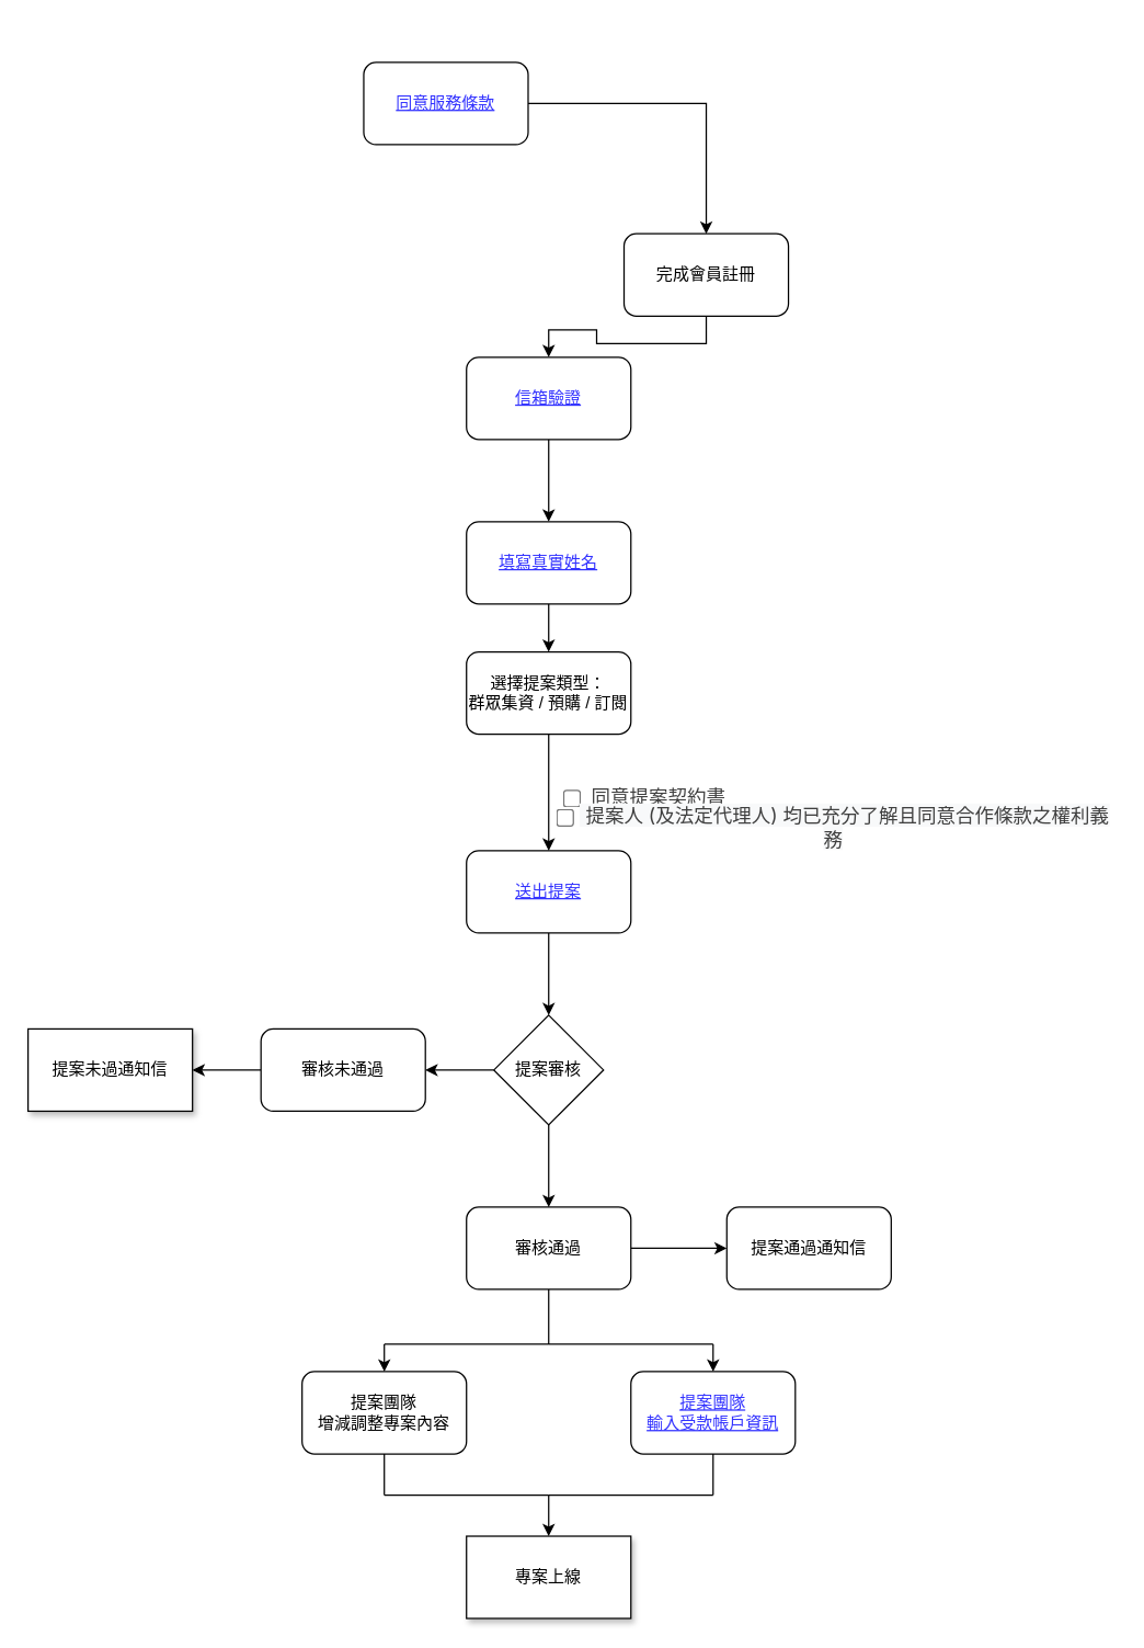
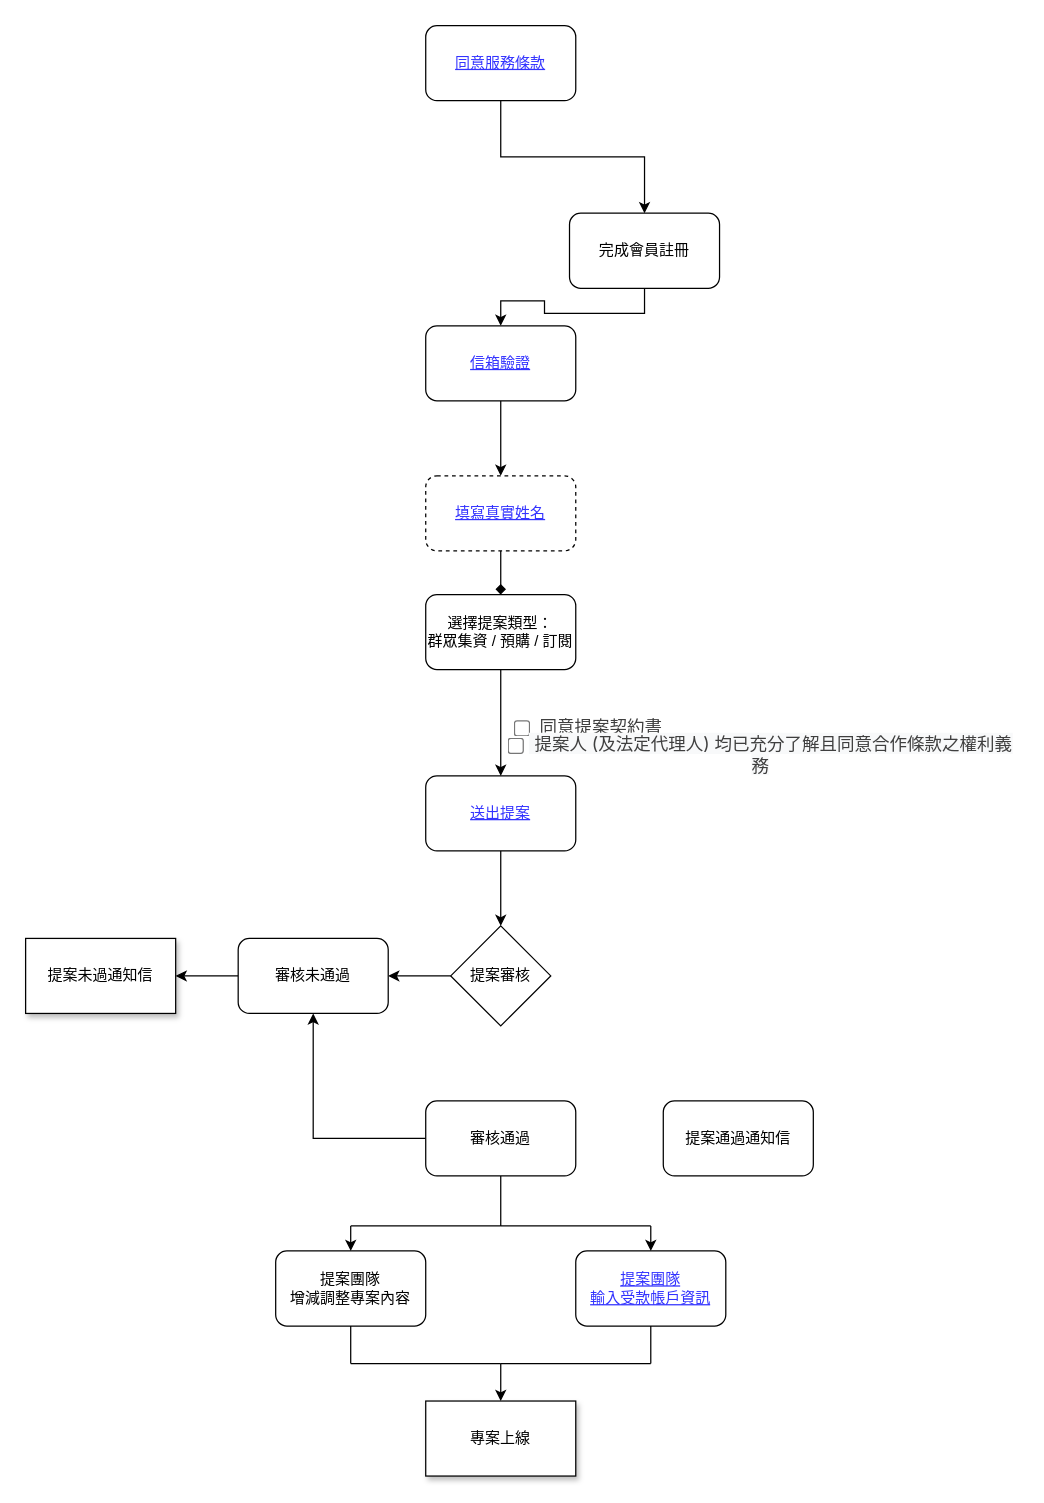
- <mxCell id="3" value="同意服務條款" style="rounded=1;whiteSpace=wrap;html=1;fontStyle=4;fontColor=#3333FF;" parent="1" vertex="1"><mxGeometry x="265" y="45" width="120" height="60" as="geometry" /></mxCell>
+ <mxCell id="3" value="同意服務條款" style="rounded=1;whiteSpace=wrap;html=1;fontStyle=4;fontColor=#3333FF;" parent="1" vertex="1"><mxGeometry x="340" y="20" width="120" height="60" as="geometry" /></mxCell>
- <mxCell id="9" value="填寫真實姓名" style="rounded=1;whiteSpace=wrap;html=1;fontStyle=4;fontColor=#3333FF;" parent="1" vertex="1"><mxGeometry x="340" y="380" width="120" height="60" as="geometry" /></mxCell>
+ <mxCell id="9" value="填寫真實姓名" style="rounded=1;whiteSpace=wrap;html=1;fontStyle=4;fontColor=#3333FF;dashed=1;" parent="1" vertex="1"><mxGeometry x="340" y="380" width="120" height="60" as="geometry" /></mxCell>
- <mxCell id="8" value="" style="edgeStyle=orthogonalEdgeStyle;rounded=0;orthogonalLoop=1;jettySize=auto;html=1;" parent="1" source="9" target="11" edge="1"><mxGeometry relative="1" as="geometry" /></mxCell>
+ <mxCell id="8" value="" style="edgeStyle=orthogonalEdgeStyle;rounded=0;orthogonalLoop=1;jettySize=auto;html=1;endArrow=diamond;" parent="1" source="9" target="11" edge="1"><mxGeometry relative="1" as="geometry" /></mxCell>
- <mxCell id="15" value="" style="edgeStyle=orthogonalEdgeStyle;rounded=0;orthogonalLoop=1;jettySize=auto;html=1;" parent="1" source="16" target="18" edge="1"><mxGeometry relative="1" as="geometry" /></mxCell>
- <mxCell id="17" value="" style="edgeStyle=orthogonalEdgeStyle;rounded=0;orthogonalLoop=1;jettySize=auto;html=1;" parent="1" source="18" target="21" edge="1"><mxGeometry relative="1" as="geometry" /></mxCell>
+ <mxCell id="17" value="" style="edgeStyle=orthogonalEdgeStyle;rounded=0;orthogonalLoop=1;jettySize=auto;html=1;" parent="1" source="18" target="20" edge="1"><mxGeometry relative="1" as="geometry" /></mxCell>
